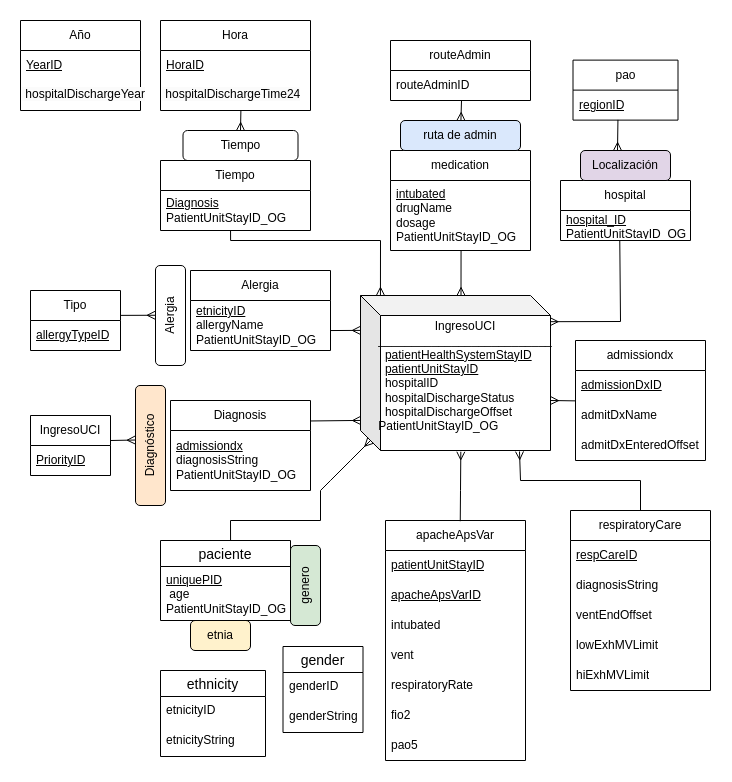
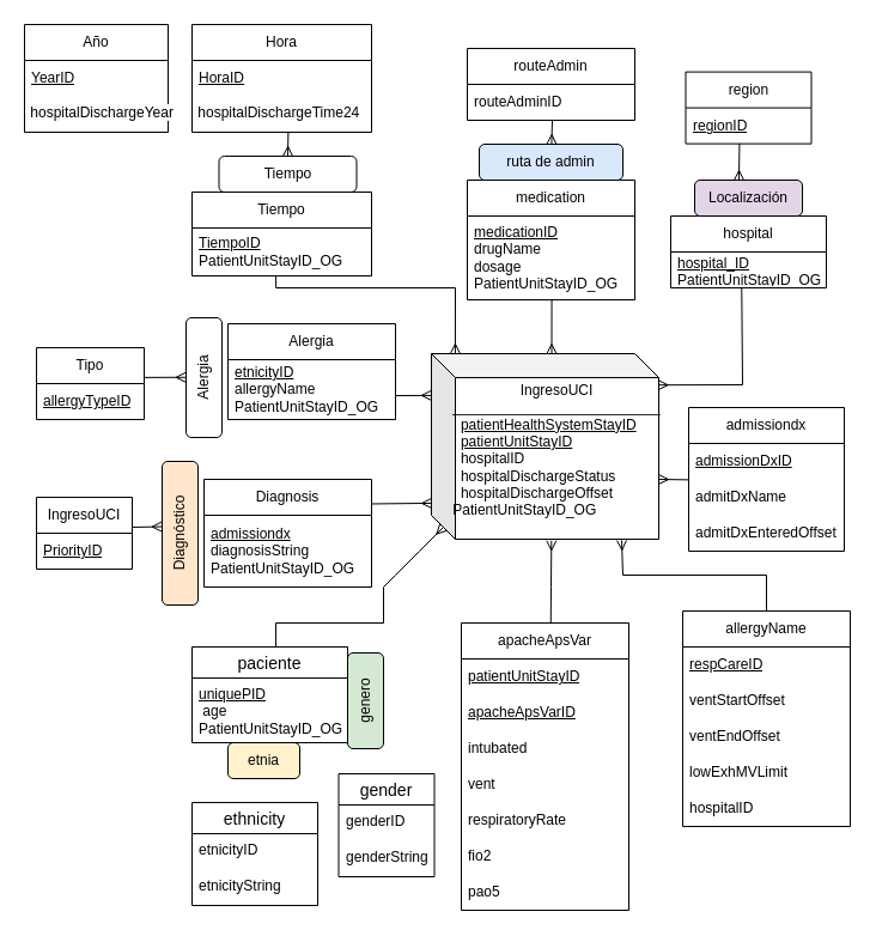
- <mxCell id="25" value="pao" style="swimlane;fontStyle=0;childLayout=stackLayout;horizontal=1;startSize=30;horizontalStack=0;resizeParent=1;resizeParentMax=0;resizeLast=0;collapsible=1;marginBottom=0;whiteSpace=wrap;html=1;" parent="1" vertex="1"><mxGeometry x="572.5" y="59.61" width="105" height="60" as="geometry" /></mxCell>
+ <mxCell id="25" value="region" style="swimlane;fontStyle=0;childLayout=stackLayout;horizontal=1;startSize=30;horizontalStack=0;resizeParent=1;resizeParentMax=0;resizeLast=0;collapsible=1;marginBottom=0;whiteSpace=wrap;html=1;" parent="1" vertex="1"><mxGeometry x="572.5" y="59.61" width="105" height="60" as="geometry" /></mxCell>
- <mxCell id="44" value="&lt;u&gt;Diagnosis&lt;/u&gt;&lt;div&gt;&lt;div&gt;PatientUnitStayID_OG&lt;/div&gt;&lt;/div&gt;" style="text;strokeColor=none;fillColor=none;align=left;verticalAlign=middle;spacingLeft=4;spacingRight=4;overflow=hidden;points=[[0,0.5],[1,0.5]];portConstraint=eastwest;rotatable=0;whiteSpace=wrap;html=1;" parent="43" vertex="1"><mxGeometry y="30" width="150" height="40" as="geometry" /></mxCell>
+ <mxCell id="44" value="&lt;u&gt;TiempoID&lt;/u&gt;&lt;div&gt;&lt;div&gt;PatientUnitStayID_OG&lt;/div&gt;&lt;/div&gt;" style="text;strokeColor=none;fillColor=none;align=left;verticalAlign=middle;spacingLeft=4;spacingRight=4;overflow=hidden;points=[[0,0.5],[1,0.5]];portConstraint=eastwest;rotatable=0;whiteSpace=wrap;html=1;" parent="43" vertex="1"><mxGeometry y="30" width="150" height="40" as="geometry" /></mxCell>
- <mxCell id="6" value="&lt;u&gt;intubated&lt;/u&gt;&lt;div&gt;drugName&lt;div&gt;dosage&lt;div&gt;PatientUnitStayID_OG&lt;/div&gt;&lt;/div&gt;&lt;/div&gt;" style="text;strokeColor=none;fillColor=none;align=left;verticalAlign=middle;spacingLeft=4;spacingRight=4;overflow=hidden;points=[[0,0.5],[1,0.5]];portConstraint=eastwest;rotatable=0;whiteSpace=wrap;html=1;" parent="5" vertex="1"><mxGeometry y="30" width="140" height="70" as="geometry" /></mxCell>
+ <mxCell id="6" value="&lt;u&gt;medicationID&lt;/u&gt;&lt;div&gt;drugName&lt;div&gt;dosage&lt;div&gt;PatientUnitStayID_OG&lt;/div&gt;&lt;/div&gt;&lt;/div&gt;" style="text;strokeColor=none;fillColor=none;align=left;verticalAlign=middle;spacingLeft=4;spacingRight=4;overflow=hidden;points=[[0,0.5],[1,0.5]];portConstraint=eastwest;rotatable=0;whiteSpace=wrap;html=1;" parent="5" vertex="1"><mxGeometry y="30" width="140" height="70" as="geometry" /></mxCell>
- <mxCell id="7" value="respiratoryCare" style="swimlane;fontStyle=0;childLayout=stackLayout;horizontal=1;startSize=30;horizontalStack=0;resizeParent=1;resizeParentMax=0;resizeLast=0;collapsible=1;marginBottom=0;whiteSpace=wrap;html=1;" parent="1" vertex="1"><mxGeometry x="570" y="510" width="140" height="180" as="geometry" /></mxCell>
+ <mxCell id="7" value="allergyName" style="swimlane;fontStyle=0;childLayout=stackLayout;horizontal=1;startSize=30;horizontalStack=0;resizeParent=1;resizeParentMax=0;resizeLast=0;collapsible=1;marginBottom=0;whiteSpace=wrap;html=1;" parent="1" vertex="1"><mxGeometry x="570" y="510" width="140" height="180" as="geometry" /></mxCell>
- <mxCell id="9" value="diagnosisString" style="text;strokeColor=none;fillColor=none;align=left;verticalAlign=middle;spacingLeft=4;spacingRight=4;overflow=hidden;points=[[0,0.5],[1,0.5]];portConstraint=eastwest;rotatable=0;whiteSpace=wrap;html=1;" parent="7" vertex="1"><mxGeometry y="60" width="140" height="30" as="geometry" /></mxCell>
+ <mxCell id="9" value="ventStartOffset" style="text;strokeColor=none;fillColor=none;align=left;verticalAlign=middle;spacingLeft=4;spacingRight=4;overflow=hidden;points=[[0,0.5],[1,0.5]];portConstraint=eastwest;rotatable=0;whiteSpace=wrap;html=1;" parent="7" vertex="1"><mxGeometry y="60" width="140" height="30" as="geometry" /></mxCell>
- <mxCell id="12" value="hiExhMVLimit" style="text;strokeColor=none;fillColor=none;align=left;verticalAlign=middle;spacingLeft=4;spacingRight=4;overflow=hidden;points=[[0,0.5],[1,0.5]];portConstraint=eastwest;rotatable=0;whiteSpace=wrap;html=1;" parent="7" vertex="1"><mxGeometry y="150" width="140" height="30" as="geometry" /></mxCell>
+ <mxCell id="12" value="hospitalID" style="text;strokeColor=none;fillColor=none;align=left;verticalAlign=middle;spacingLeft=4;spacingRight=4;overflow=hidden;points=[[0,0.5],[1,0.5]];portConstraint=eastwest;rotatable=0;whiteSpace=wrap;html=1;" parent="7" vertex="1"><mxGeometry y="150" width="140" height="30" as="geometry" /></mxCell>
